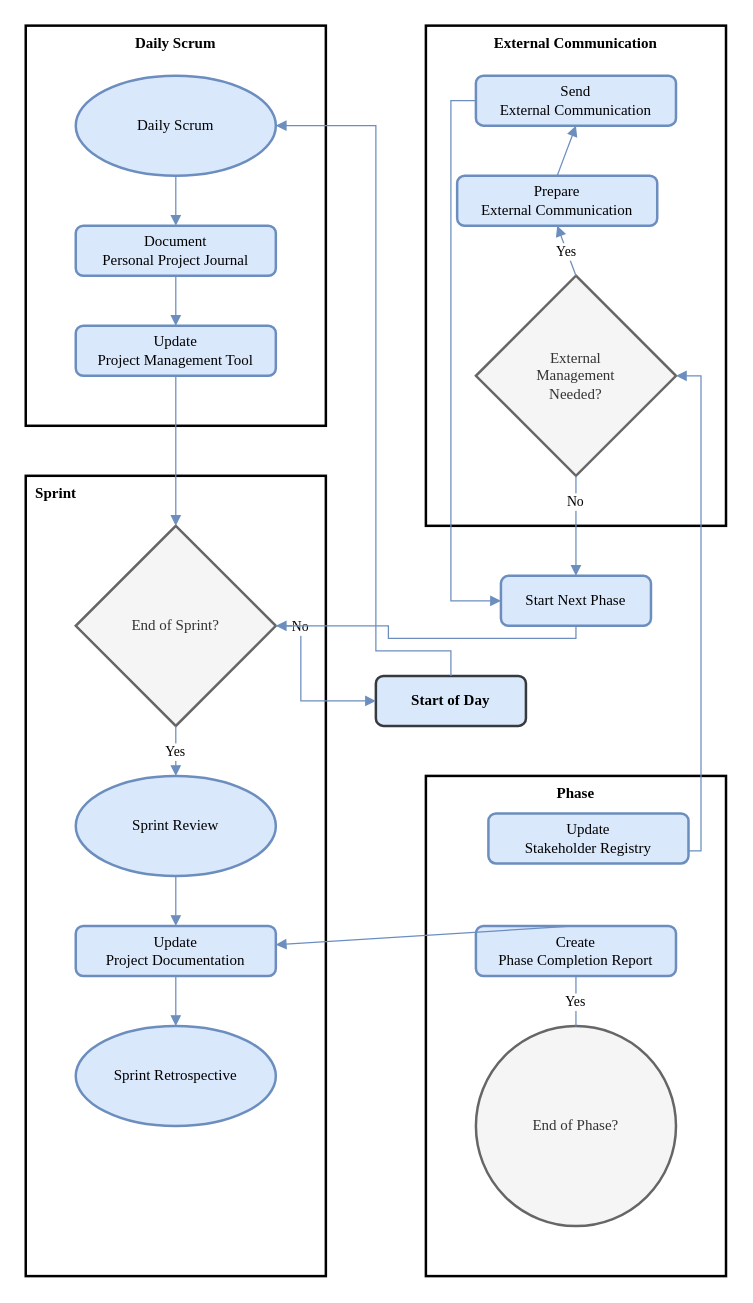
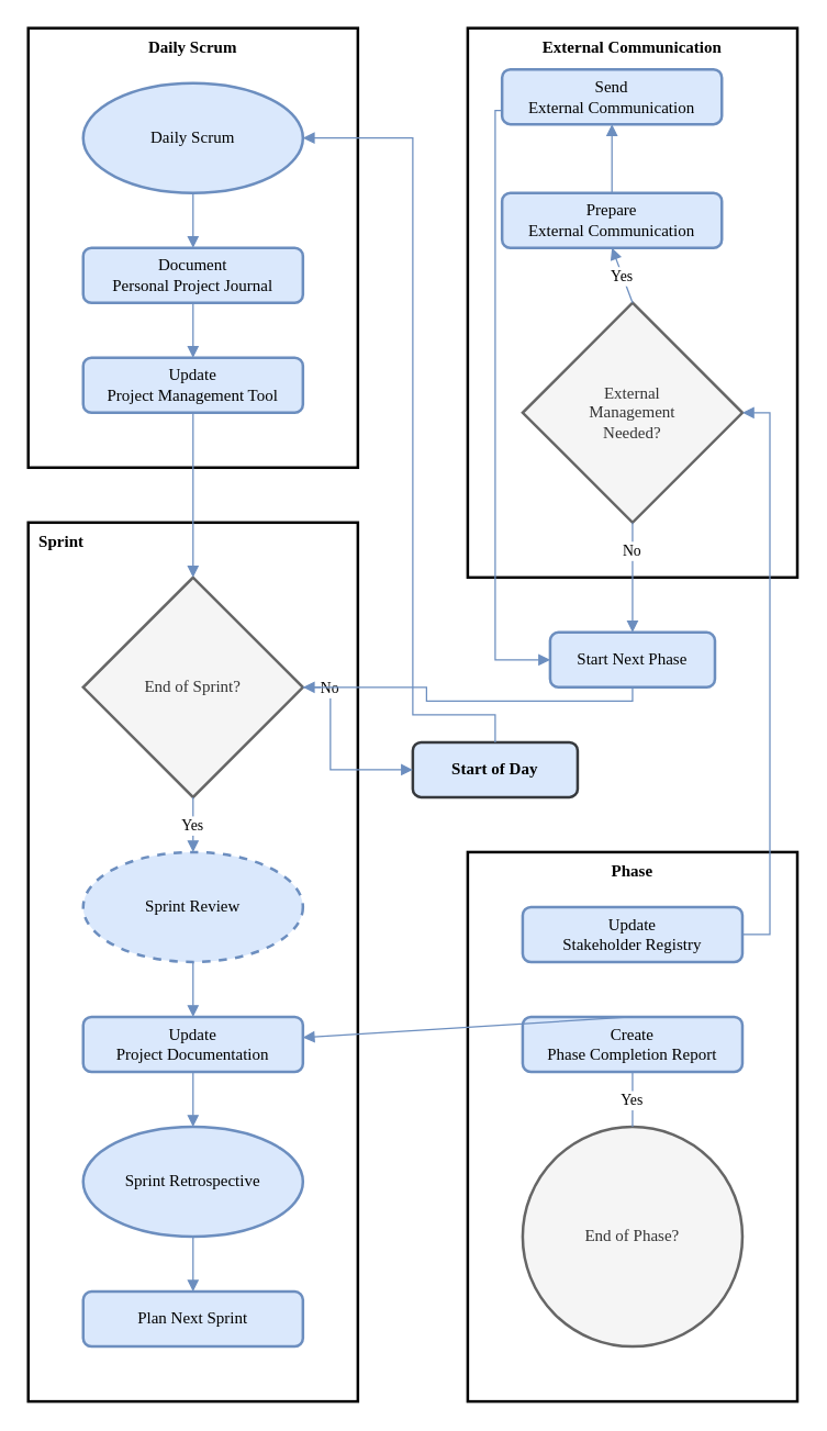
- <mxCell id="8" value="Send &#10;External Communication" style="whiteSpace=wrap;strokeWidth=2;fillColor=#dae8fc;strokeColor=#6c8ebf;rounded=1;fontFamily=Verdana;" vertex="1" parent="1"><mxGeometry x="380" y="60" width="160" height="40" as="geometry" /></mxCell>
+ <mxCell id="8" value="Send &#10;External Communication" style="whiteSpace=wrap;strokeWidth=2;fillColor=#dae8fc;strokeColor=#6c8ebf;rounded=1;fontFamily=Verdana;" vertex="1" parent="1"><mxGeometry x="365" y="50" width="160" height="40" as="geometry" /></mxCell>
- <mxCell id="31" value="Sprint Review" style="ellipse;whiteSpace=wrap;html=1;strokeColor=#6c8ebf;fillColor=#dae8fc;strokeWidth=2;fontFamily=Verdana;" vertex="1" parent="1"><mxGeometry x="60" y="620" width="160" height="80" as="geometry" /></mxCell>
+ <mxCell id="31" value="Sprint Review" style="ellipse;whiteSpace=wrap;html=1;strokeColor=#6c8ebf;fillColor=#dae8fc;strokeWidth=2;fontFamily=Verdana;dashed=1;" vertex="1" parent="1"><mxGeometry x="60" y="620" width="160" height="80" as="geometry" /></mxCell>
- <mxCell id="11" value="Update &#10;Stakeholder Registry" style="whiteSpace=wrap;strokeWidth=2;fillColor=#dae8fc;strokeColor=#6c8ebf;rounded=1;fontFamily=Verdana;" vertex="1" parent="1"><mxGeometry x="390" y="650" width="160" height="40" as="geometry" /></mxCell>
+ <mxCell id="11" value="Update &#10;Stakeholder Registry" style="whiteSpace=wrap;strokeWidth=2;fillColor=#dae8fc;strokeColor=#6c8ebf;rounded=1;fontFamily=Verdana;" vertex="1" parent="1"><mxGeometry x="380" y="660" width="160" height="40" as="geometry" /></mxCell>
+ <mxCell id="36" value="" style="orthogonalLoop=1;jettySize=auto;html=1;rounded=0;strokeColor=#6c8ebf;fontColor=default;exitX=0.5;exitY=1;exitDx=0;exitDy=0;align=center;verticalAlign=middle;fontFamily=Verdana;fontSize=11;labelBackgroundColor=default;startArrow=none;endArrow=block;fillColor=#dae8fc;entryX=0.5;entryY=0;entryDx=0;entryDy=0;" edge="1" parent="1" source="35" target="14"><mxGeometry width="80" relative="1" as="geometry"><mxPoint x="500" y="710" as="sourcePoint" /><mxPoint x="340" y="840" as="targetPoint" /></mxGeometry></mxCell>
+ <mxCell id="14" value="Plan Next Sprint" style="whiteSpace=wrap;strokeWidth=2;fillColor=#dae8fc;strokeColor=#6c8ebf;rounded=1;fontFamily=Verdana;" vertex="1" parent="1"><mxGeometry x="60" y="940" width="160" height="40" as="geometry" /></mxCell>
